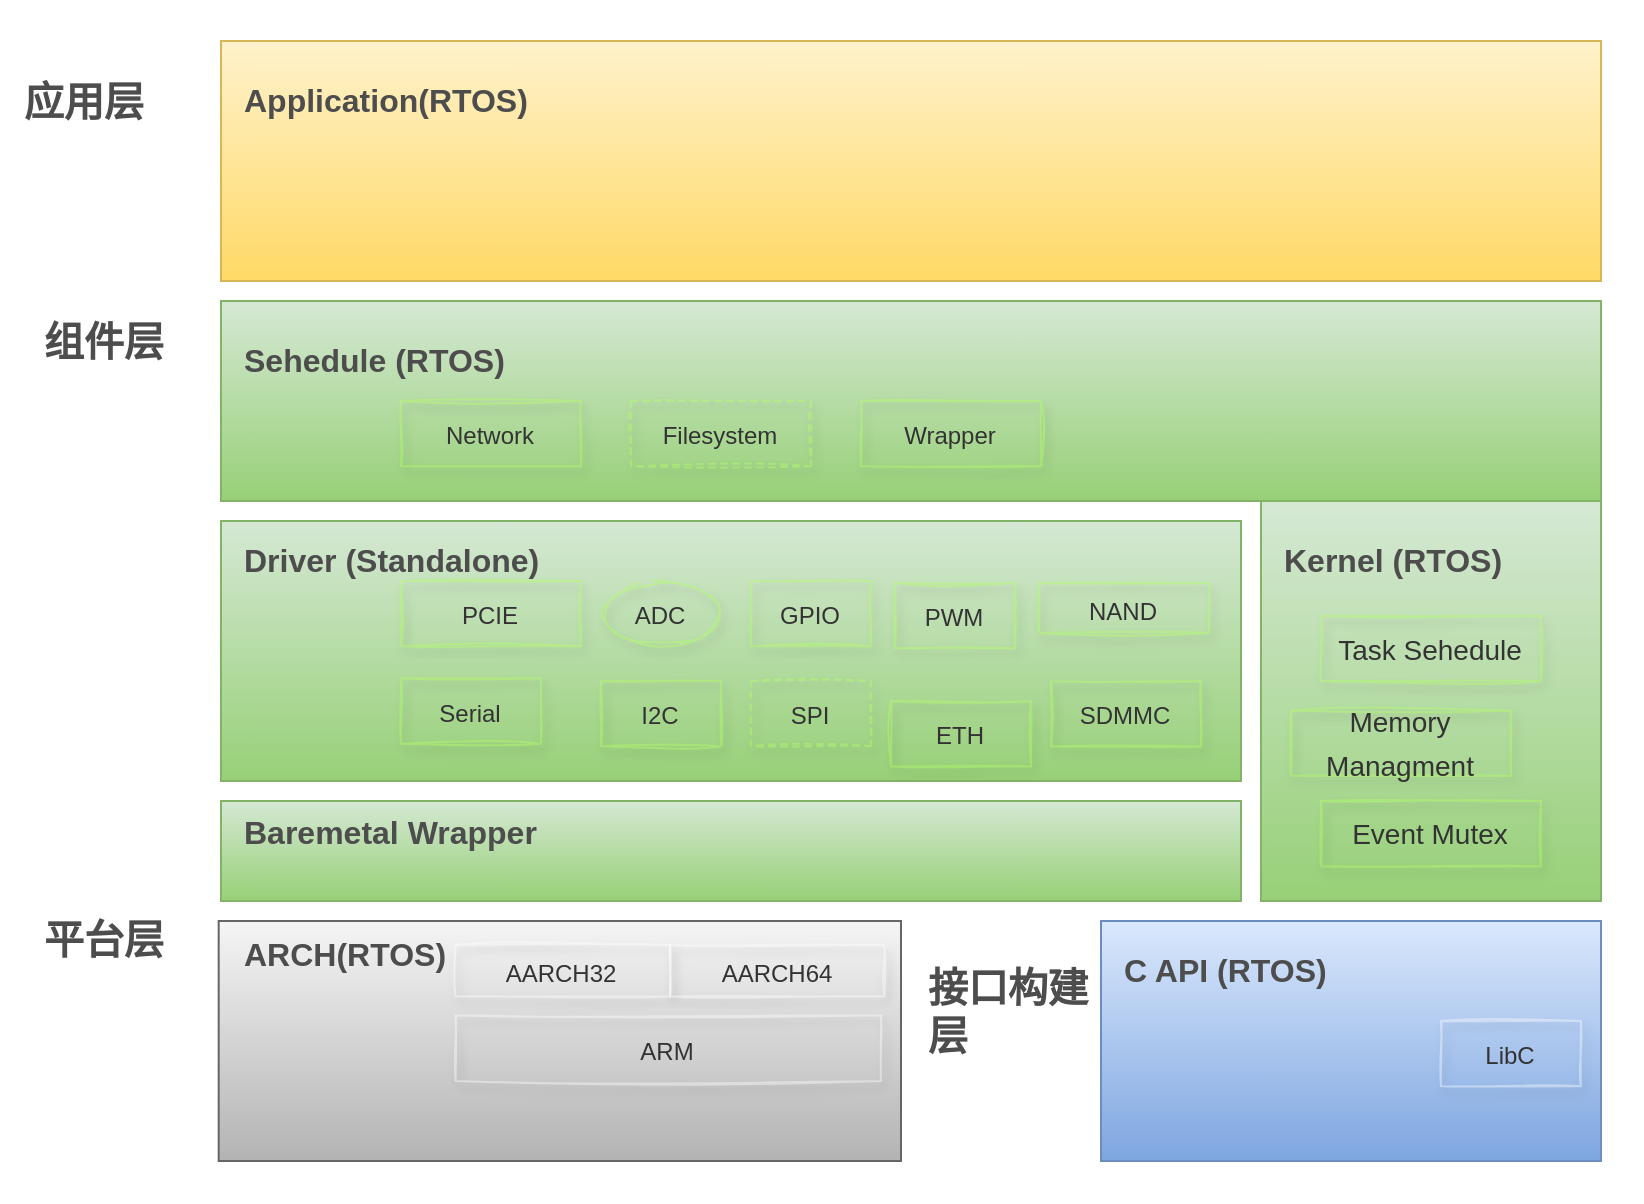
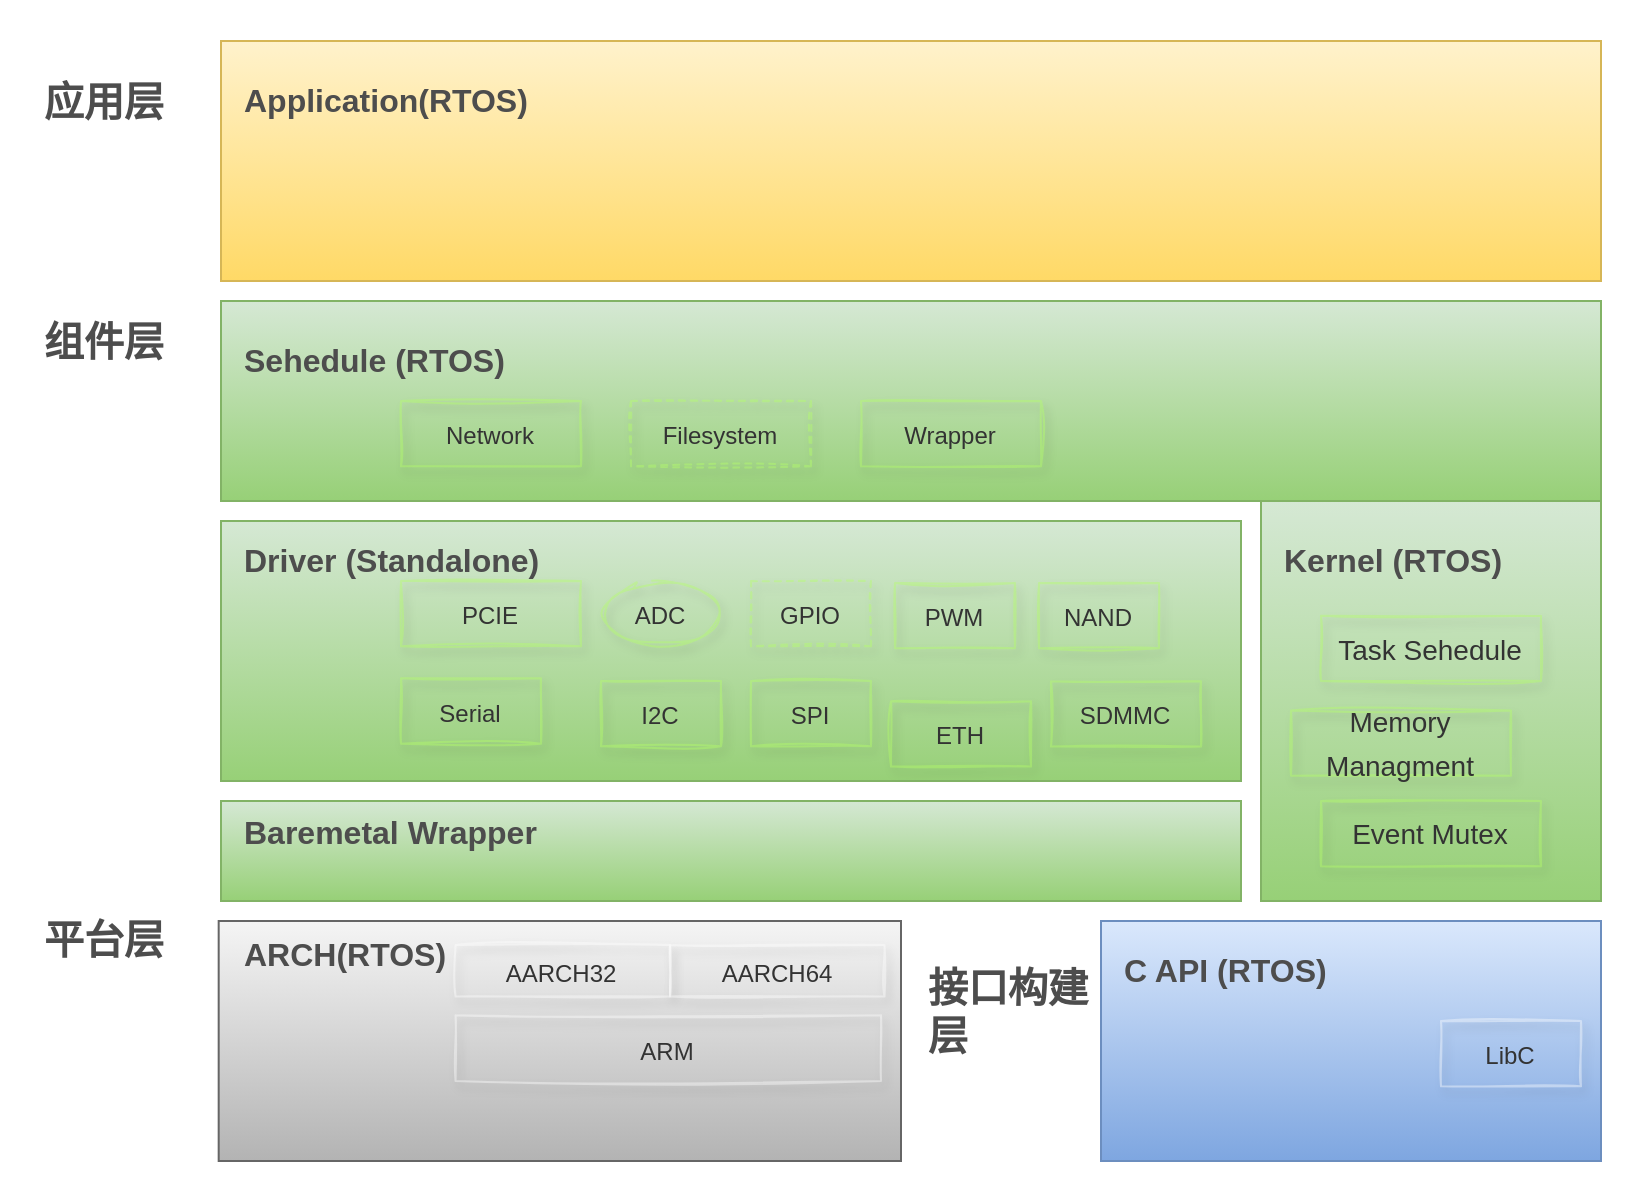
- <mxCell id="10" value="&lt;font color=&quot;#4d4d4d&quot; size=&quot;1&quot;&gt;&lt;b style=&quot;font-size: 20px&quot;&gt;应用层&lt;/b&gt;&lt;/font&gt;" style="text;html=1;strokeColor=none;fillColor=none;align=left;verticalAlign=middle;whiteSpace=wrap;rounded=0;" parent="1" vertex="1"><mxGeometry x="10" y="40" width="90" height="20" as="geometry" /></mxCell>
+ <mxCell id="10" value="&lt;font color=&quot;#4d4d4d&quot; size=&quot;1&quot;&gt;&lt;b style=&quot;font-size: 20px&quot;&gt;应用层&lt;/b&gt;&lt;/font&gt;" style="text;html=1;strokeColor=none;fillColor=none;align=left;verticalAlign=middle;whiteSpace=wrap;rounded=0;" parent="1" vertex="1"><mxGeometry x="20" y="40" width="90" height="20" as="geometry" /></mxCell>
- <mxCell id="32" value="&lt;font color=&quot;#333333&quot;&gt;&lt;span style=&quot;font-size: 12px&quot;&gt;NAND&lt;/span&gt;&lt;/font&gt;" style="rounded=0;whiteSpace=wrap;html=1;fontSize=18;strokeColor=#B3FF66;shadow=1;sketch=1;opacity=40;gradientColor=#ffffff;gradientDirection=south;fillStyle=auto;fillColor=none;" parent="1" vertex="1"><mxGeometry x="519" y="291" width="85" height="25" as="geometry" /></mxCell>
+ <mxCell id="32" value="&lt;font color=&quot;#333333&quot;&gt;&lt;span style=&quot;font-size: 12px&quot;&gt;NAND&lt;/span&gt;&lt;/font&gt;" style="rounded=0;whiteSpace=wrap;html=1;fontSize=18;strokeColor=#B3FF66;shadow=1;sketch=1;opacity=40;gradientColor=#ffffff;gradientDirection=south;fillStyle=auto;fillColor=none;" parent="1" vertex="1"><mxGeometry x="519" y="291" width="60" height="32.65" as="geometry" /></mxCell>
- <mxCell id="26" value="&lt;font color=&quot;#333333&quot; style=&quot;font-size: 12px&quot;&gt;GPIO&lt;/font&gt;" style="rounded=0;whiteSpace=wrap;html=1;fontSize=18;strokeColor=#B3FF66;shadow=1;sketch=1;opacity=40;gradientColor=#ffffff;gradientDirection=south;fillStyle=auto;fillColor=none;" parent="1" vertex="1"><mxGeometry x="375" y="290" width="60" height="32.65" as="geometry" /></mxCell>
+ <mxCell id="26" value="&lt;font color=&quot;#333333&quot; style=&quot;font-size: 12px&quot;&gt;GPIO&lt;/font&gt;" style="rounded=0;whiteSpace=wrap;html=1;fontSize=18;strokeColor=#B3FF66;shadow=1;sketch=1;opacity=40;gradientColor=#ffffff;gradientDirection=south;fillStyle=auto;fillColor=none;dashed=1;" parent="1" vertex="1"><mxGeometry x="375" y="290" width="60" height="32.65" as="geometry" /></mxCell>
- <mxCell id="23" value="&lt;font color=&quot;#333333&quot; style=&quot;font-size: 12px&quot;&gt;SPI&lt;/font&gt;" style="rounded=0;whiteSpace=wrap;html=1;fontSize=18;strokeColor=#B3FF66;shadow=1;sketch=1;opacity=40;gradientColor=#ffffff;gradientDirection=south;fillStyle=auto;fillColor=none;dashed=1;" parent="1" vertex="1"><mxGeometry x="375" y="340" width="60" height="32.65" as="geometry" /></mxCell>
+ <mxCell id="23" value="&lt;font color=&quot;#333333&quot; style=&quot;font-size: 12px&quot;&gt;SPI&lt;/font&gt;" style="rounded=0;whiteSpace=wrap;html=1;fontSize=18;strokeColor=#B3FF66;shadow=1;sketch=1;opacity=40;gradientColor=#ffffff;gradientDirection=south;fillStyle=auto;fillColor=none;" parent="1" vertex="1"><mxGeometry x="375" y="340" width="60" height="32.65" as="geometry" /></mxCell>
